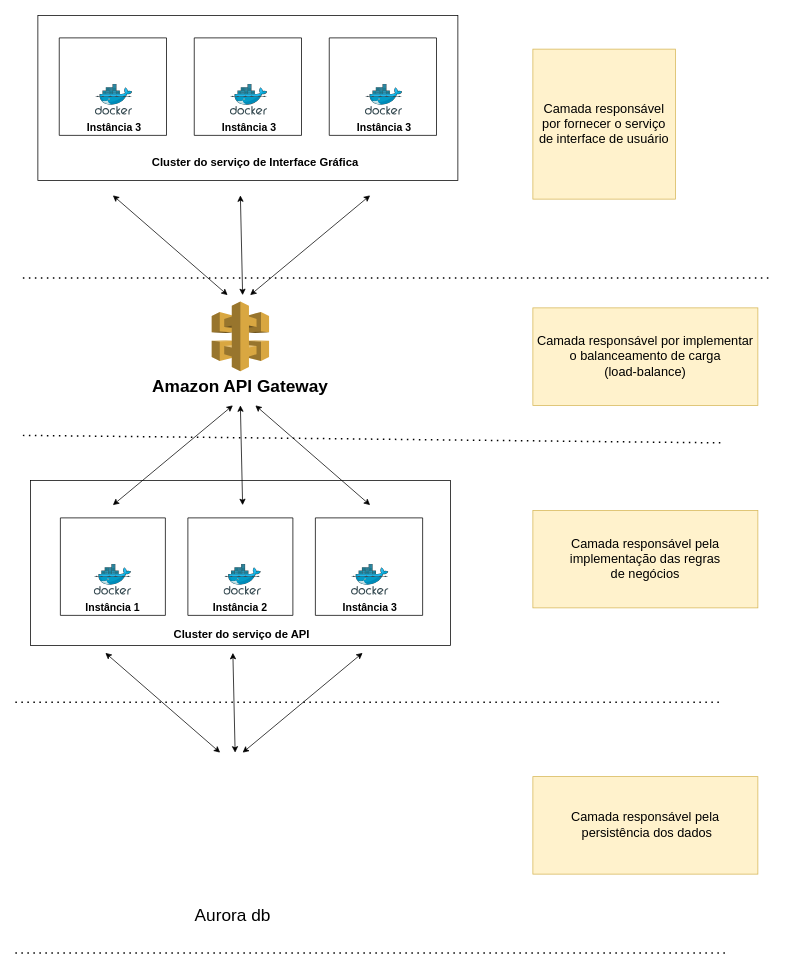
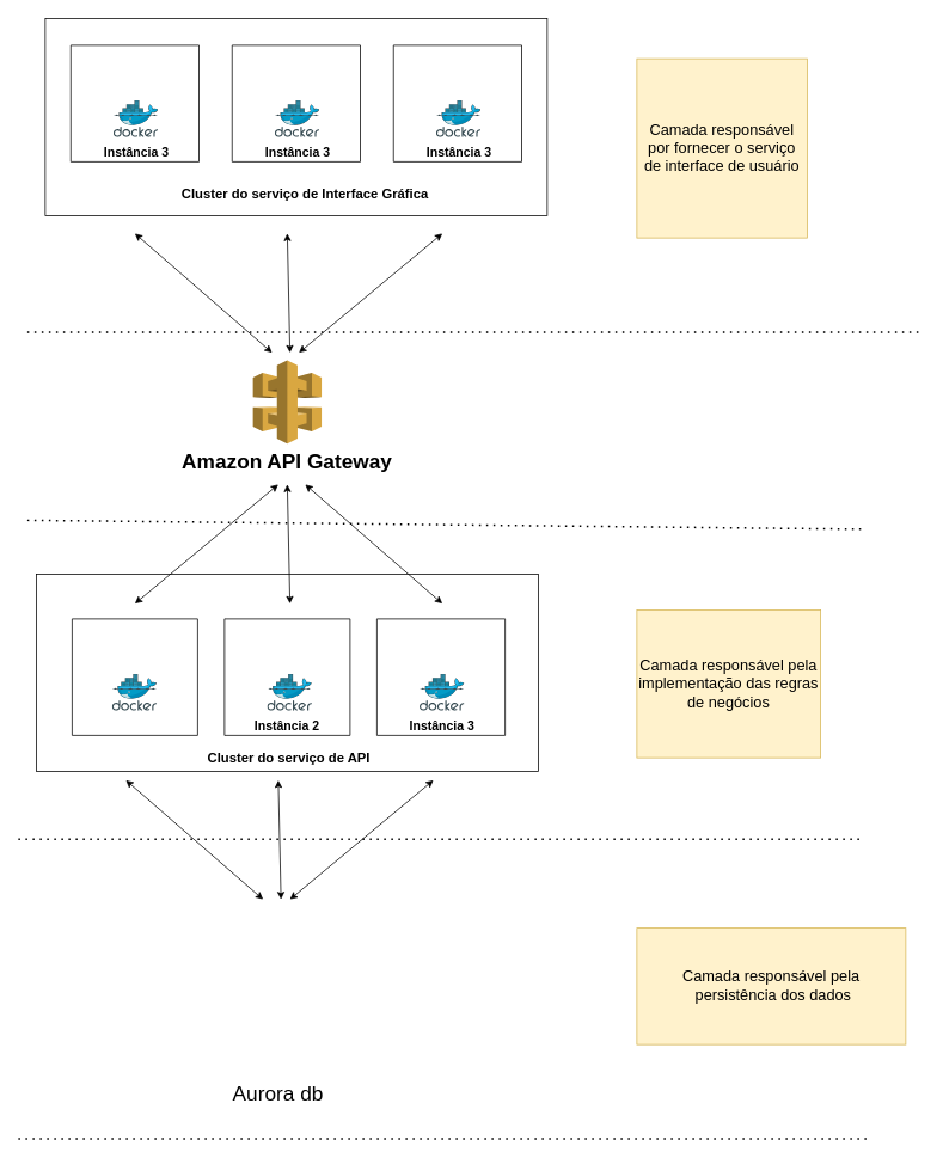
- <mxCell id="27" value="Camada responsável por implementar o&amp;nbsp;&lt;span style=&quot;font-size: 17px;&quot;&gt;balanceamento de carga&lt;br style=&quot;font-size: 17px;&quot;&gt;(load-balance)&lt;br style=&quot;font-size: 17px;&quot;&gt;&lt;/span&gt;" style="text;html=1;strokeColor=#d6b656;fillColor=#fff2cc;align=center;verticalAlign=middle;whiteSpace=wrap;rounded=0;fontSize=17;" vertex="1" parent="1"><mxGeometry x="710" y="410" width="300" height="130" as="geometry" /></mxCell>
- <mxCell id="37" value="Camada responsável pela implementação das regras &lt;br&gt;de negócios&lt;span style=&quot;font-size: 17px&quot;&gt;&lt;br style=&quot;font-size: 17px&quot;&gt;&lt;/span&gt;" style="text;html=1;strokeColor=#d6b656;fillColor=#fff2cc;align=center;verticalAlign=middle;whiteSpace=wrap;rounded=0;fontSize=17;" vertex="1" parent="1"><mxGeometry x="710" y="680" width="300" height="130" as="geometry" /></mxCell>
+ <mxCell id="37" value="Camada responsável pela implementação das regras &lt;br&gt;de negócios&lt;span style=&quot;font-size: 17px&quot;&gt;&lt;br style=&quot;font-size: 17px&quot;&gt;&lt;/span&gt;" style="text;html=1;strokeColor=#d6b656;fillColor=#fff2cc;align=center;verticalAlign=middle;whiteSpace=wrap;rounded=0;fontSize=17;" vertex="1" parent="1"><mxGeometry x="710" y="680" width="205" height="165" as="geometry" /></mxCell>
- <mxCell id="8" value="Instância 1" style="text;html=1;strokeColor=none;fillColor=none;align=center;verticalAlign=middle;whiteSpace=wrap;rounded=0;fontSize=14;fontStyle=1" vertex="1" parent="7"><mxGeometry y="110" width="140" height="20" as="geometry" /></mxCell>
